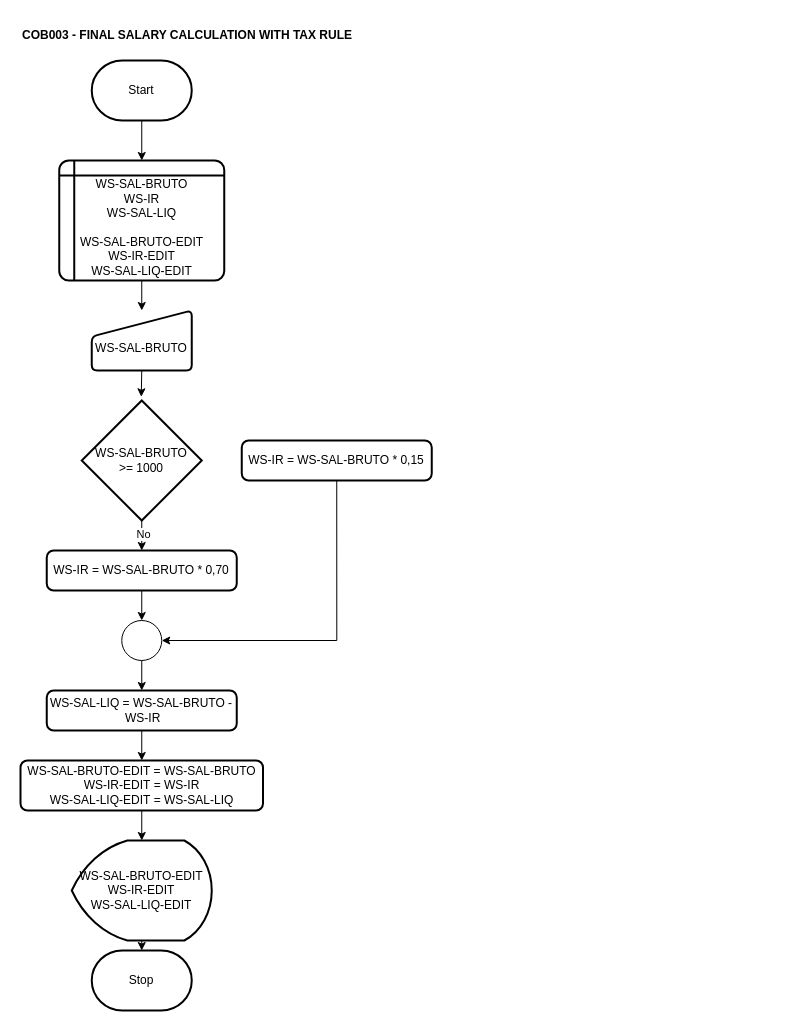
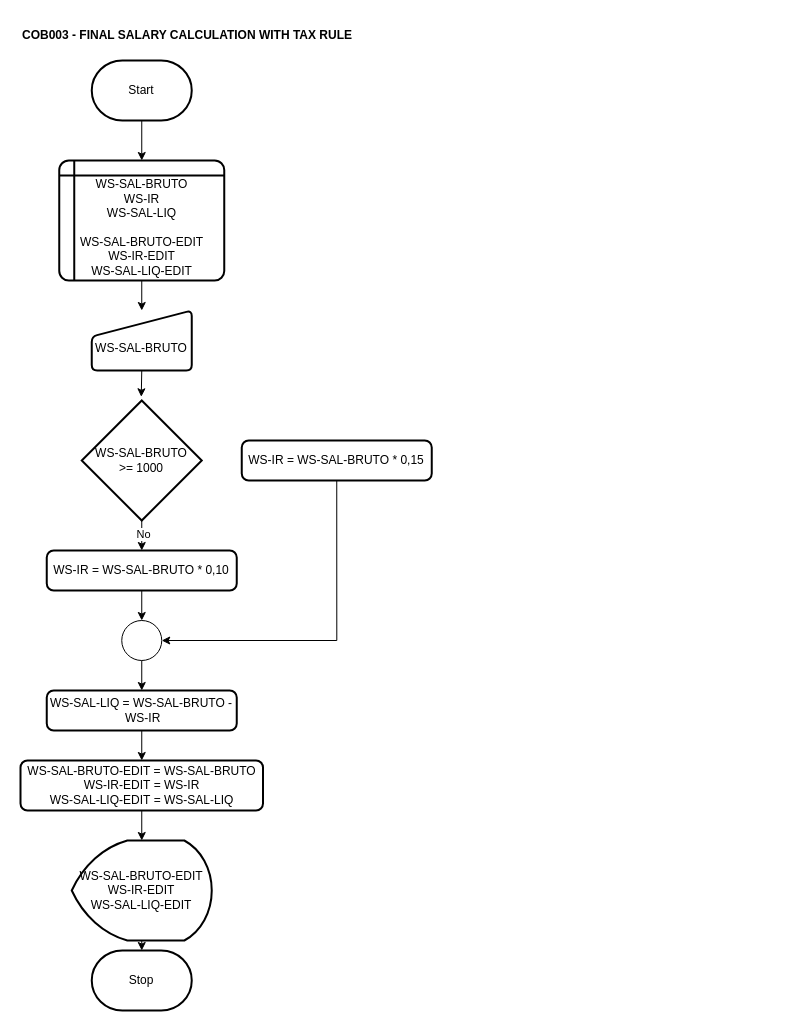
- <mxCell id="14" value="WS-IR =&amp;nbsp;&lt;span style=&quot;background-color: transparent; color: light-dark(rgb(0, 0, 0), rgb(255, 255, 255));&quot;&gt;WS-SAL-BRUTO * 0,70&lt;/span&gt;" style="rounded=1;whiteSpace=wrap;html=1;absoluteArcSize=1;arcSize=14;strokeWidth=2;" vertex="1" parent="1"><mxGeometry x="46.25" y="550" width="190" height="40" as="geometry" /></mxCell>
+ <mxCell id="14" value="WS-IR =&amp;nbsp;&lt;span style=&quot;background-color: transparent; color: light-dark(rgb(0, 0, 0), rgb(255, 255, 255));&quot;&gt;WS-SAL-BRUTO * 0,10&lt;/span&gt;" style="rounded=1;whiteSpace=wrap;html=1;absoluteArcSize=1;arcSize=14;strokeWidth=2;" vertex="1" parent="1"><mxGeometry x="46.25" y="550" width="190" height="40" as="geometry" /></mxCell>
